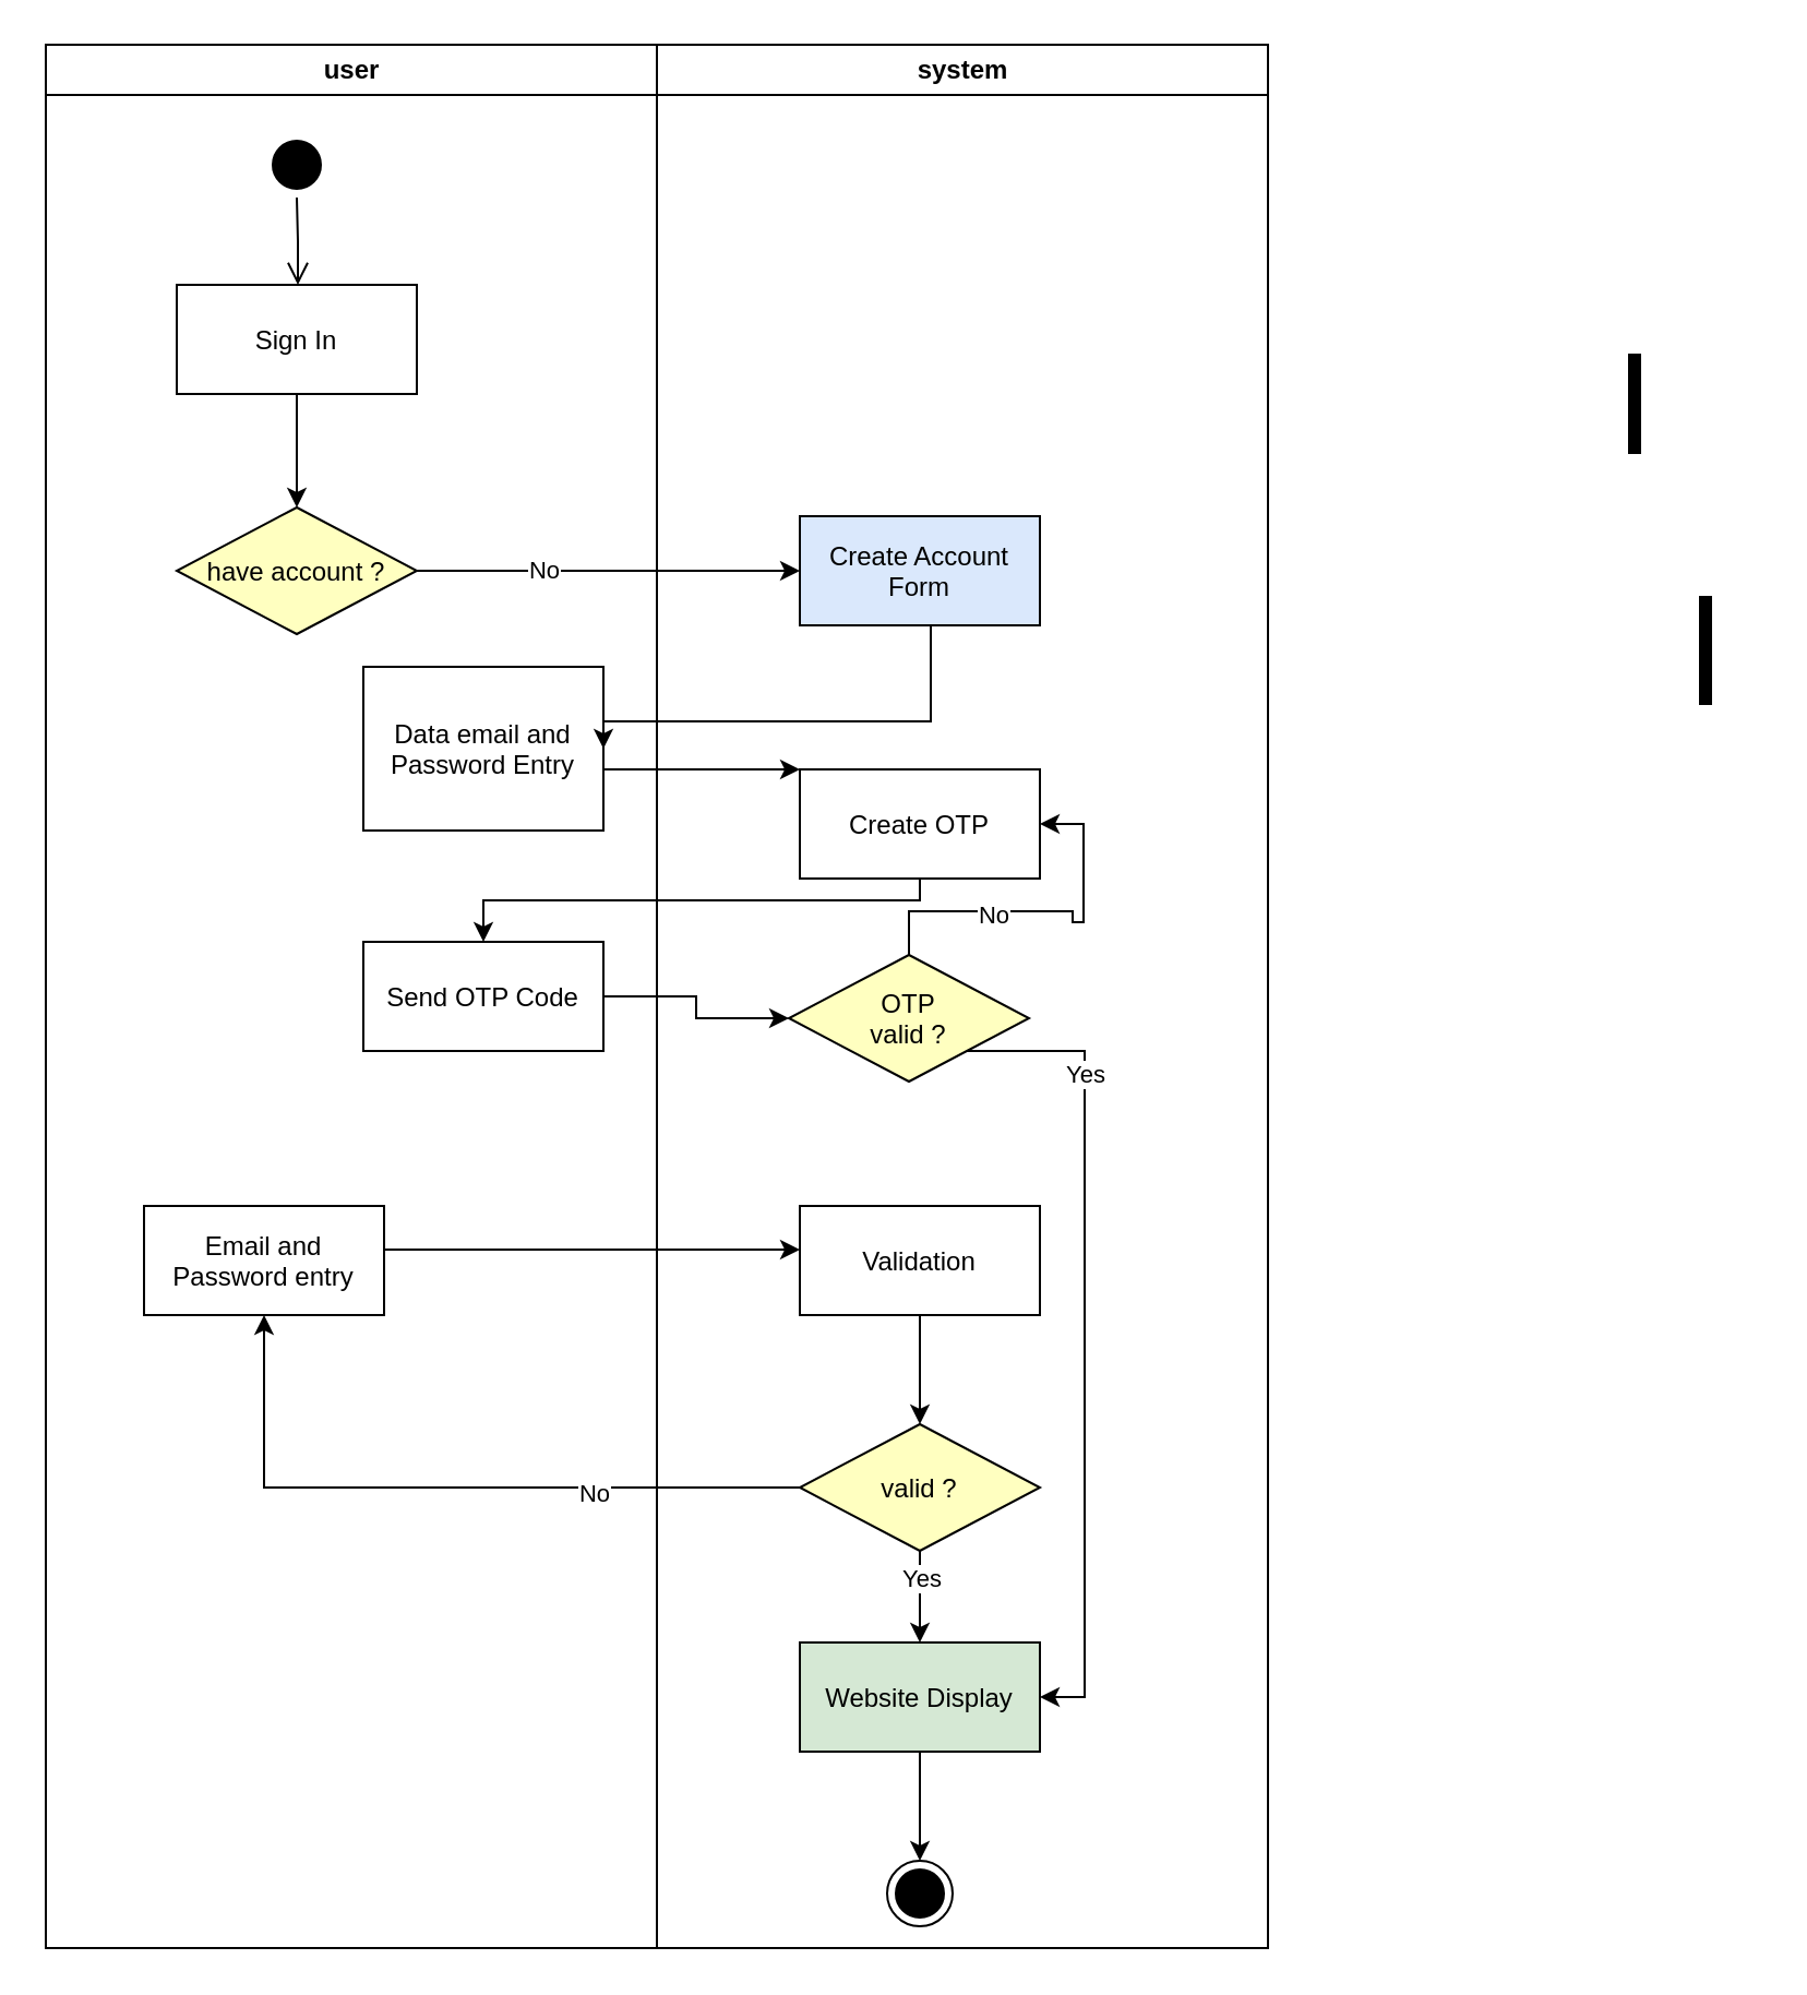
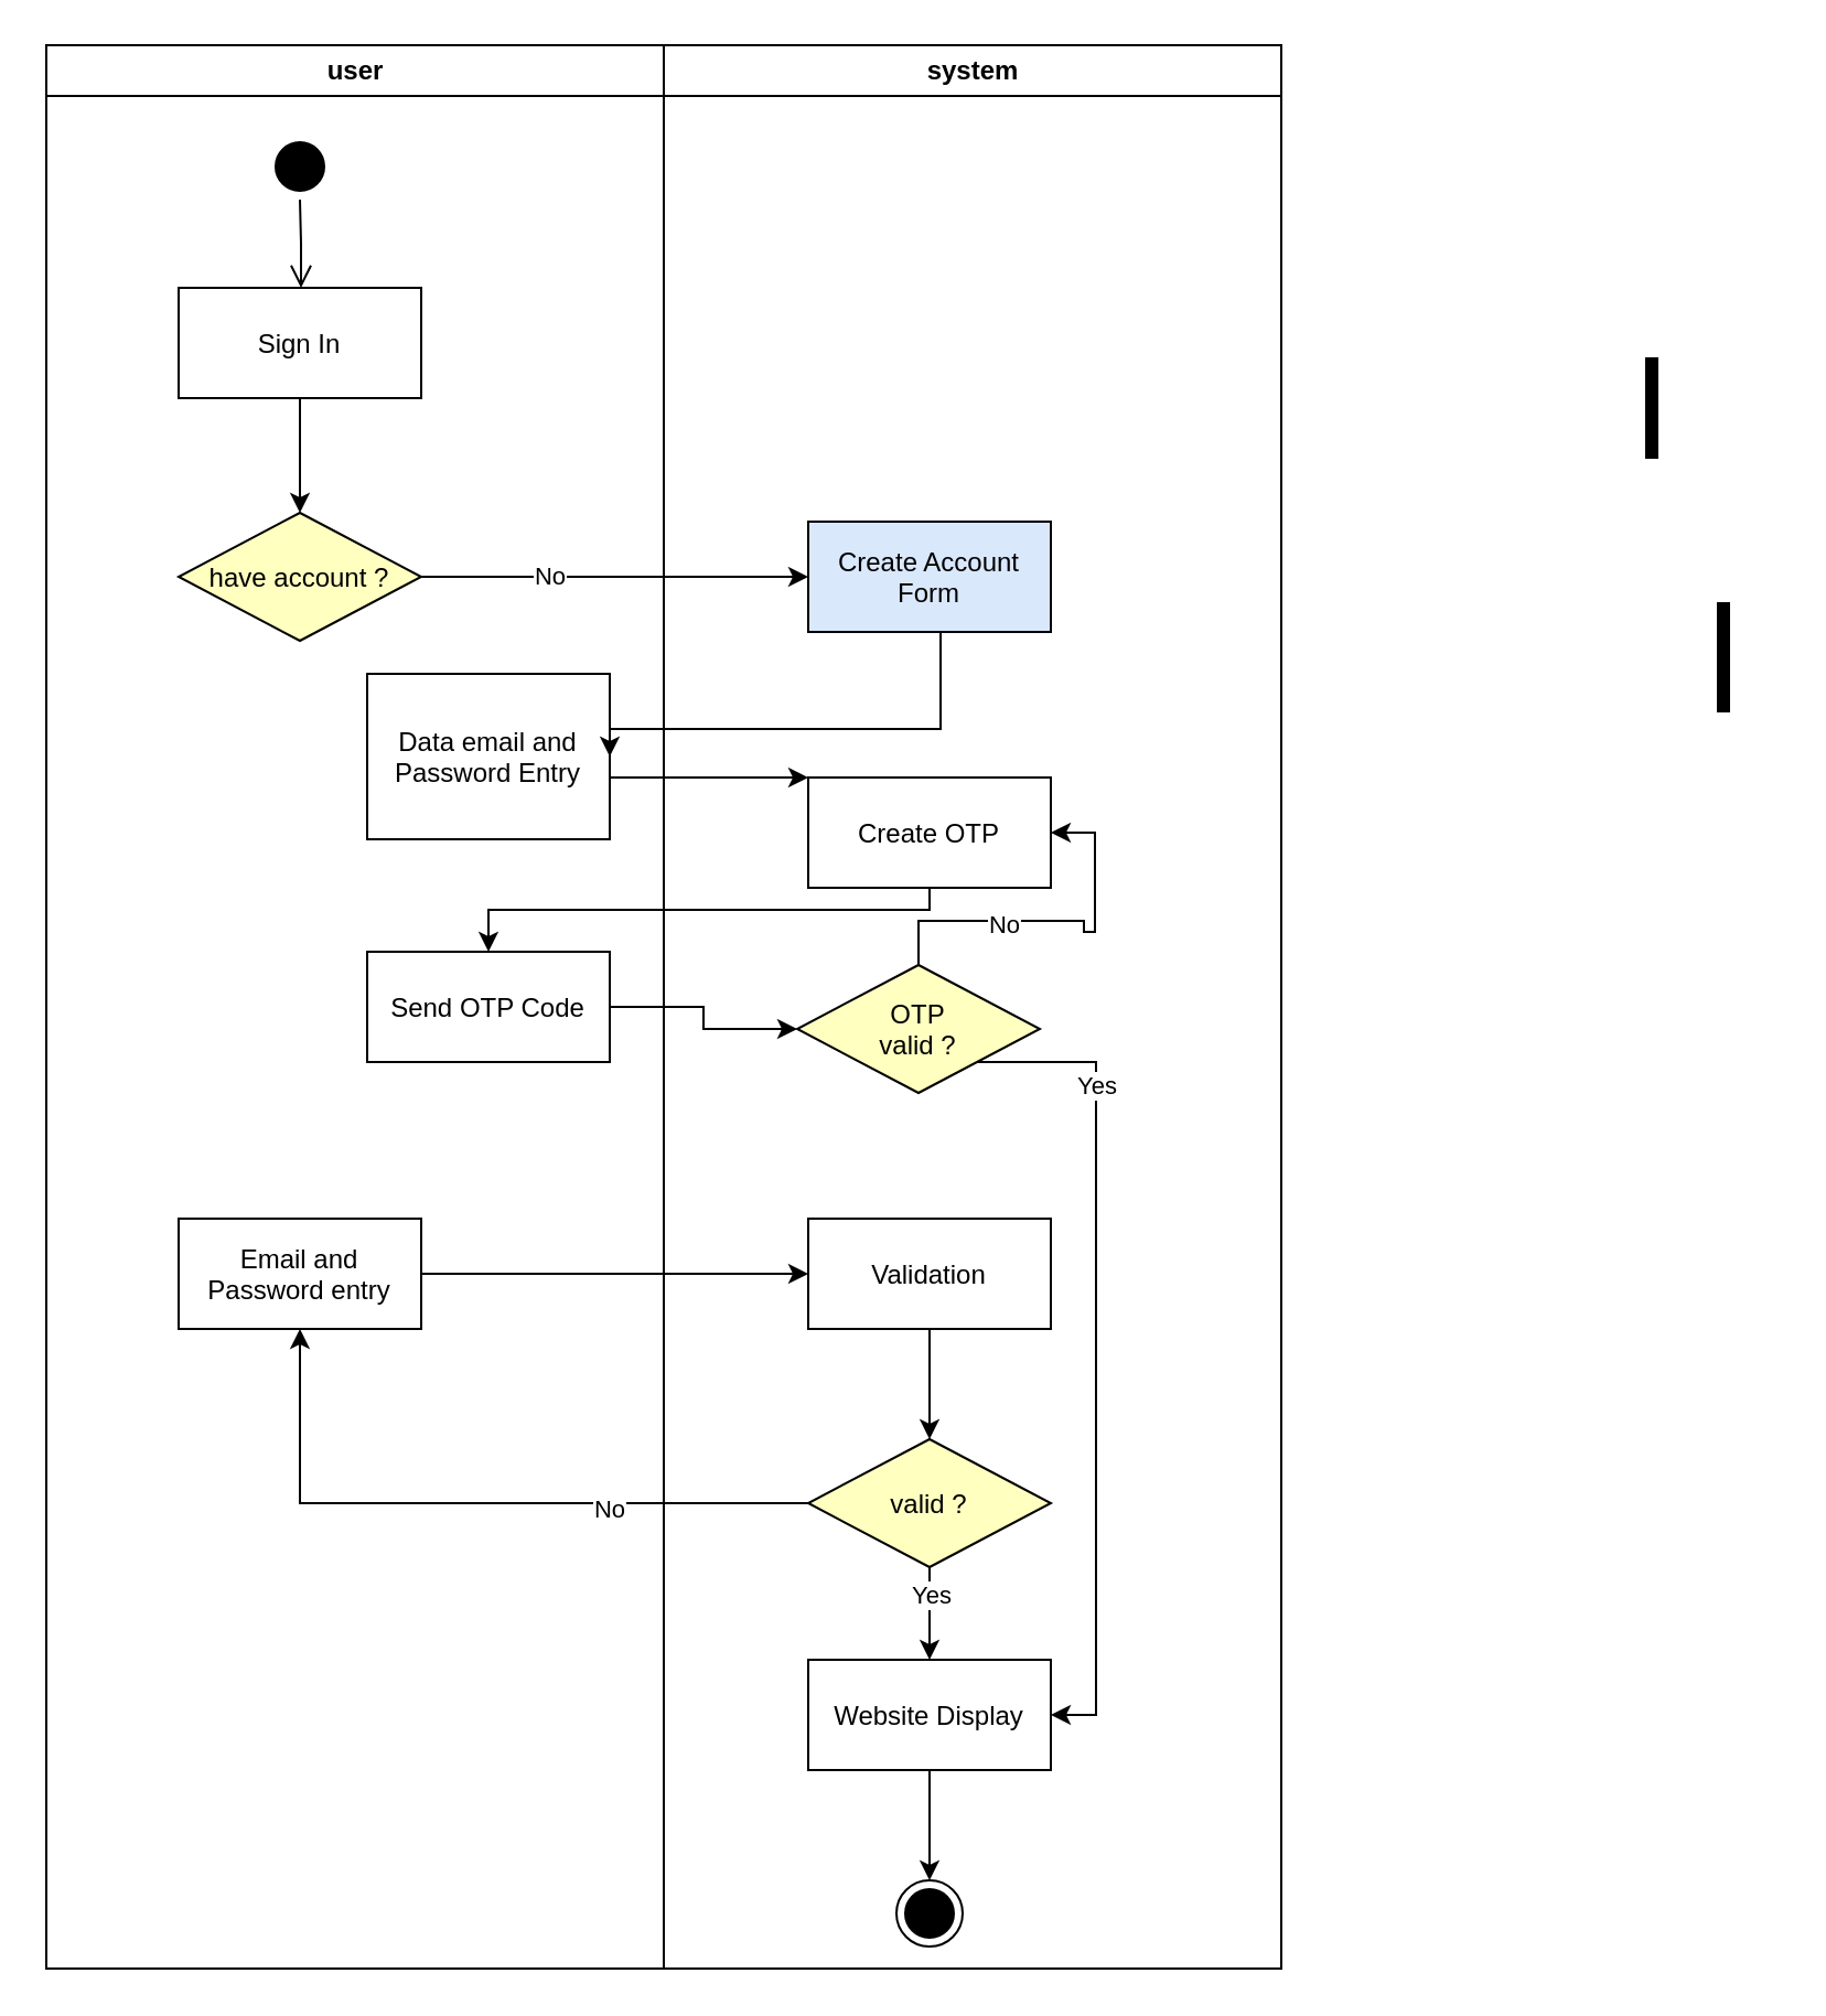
- <mxCell id="7" value="Email and&#10;Password entry" style="strokeColor=#000000;" vertex="1" parent="2"><mxGeometry x="45" y="532" width="110" height="50" as="geometry" /></mxCell>
+ <mxCell id="7" value="Email and&#10;Password entry" style="strokeColor=#000000;" vertex="1" parent="2"><mxGeometry x="60" y="532" width="110" height="50" as="geometry" /></mxCell>
- <mxCell id="21" value="Website Display" style="strokeColor=#000000;fillColor=#d5e8d4;" vertex="1" parent="11"><mxGeometry x="65.5" y="732" width="110" height="50" as="geometry" /></mxCell>
+ <mxCell id="21" value="Website Display" style="strokeColor=#000000;" vertex="1" parent="11"><mxGeometry x="65.5" y="732" width="110" height="50" as="geometry" /></mxCell>
